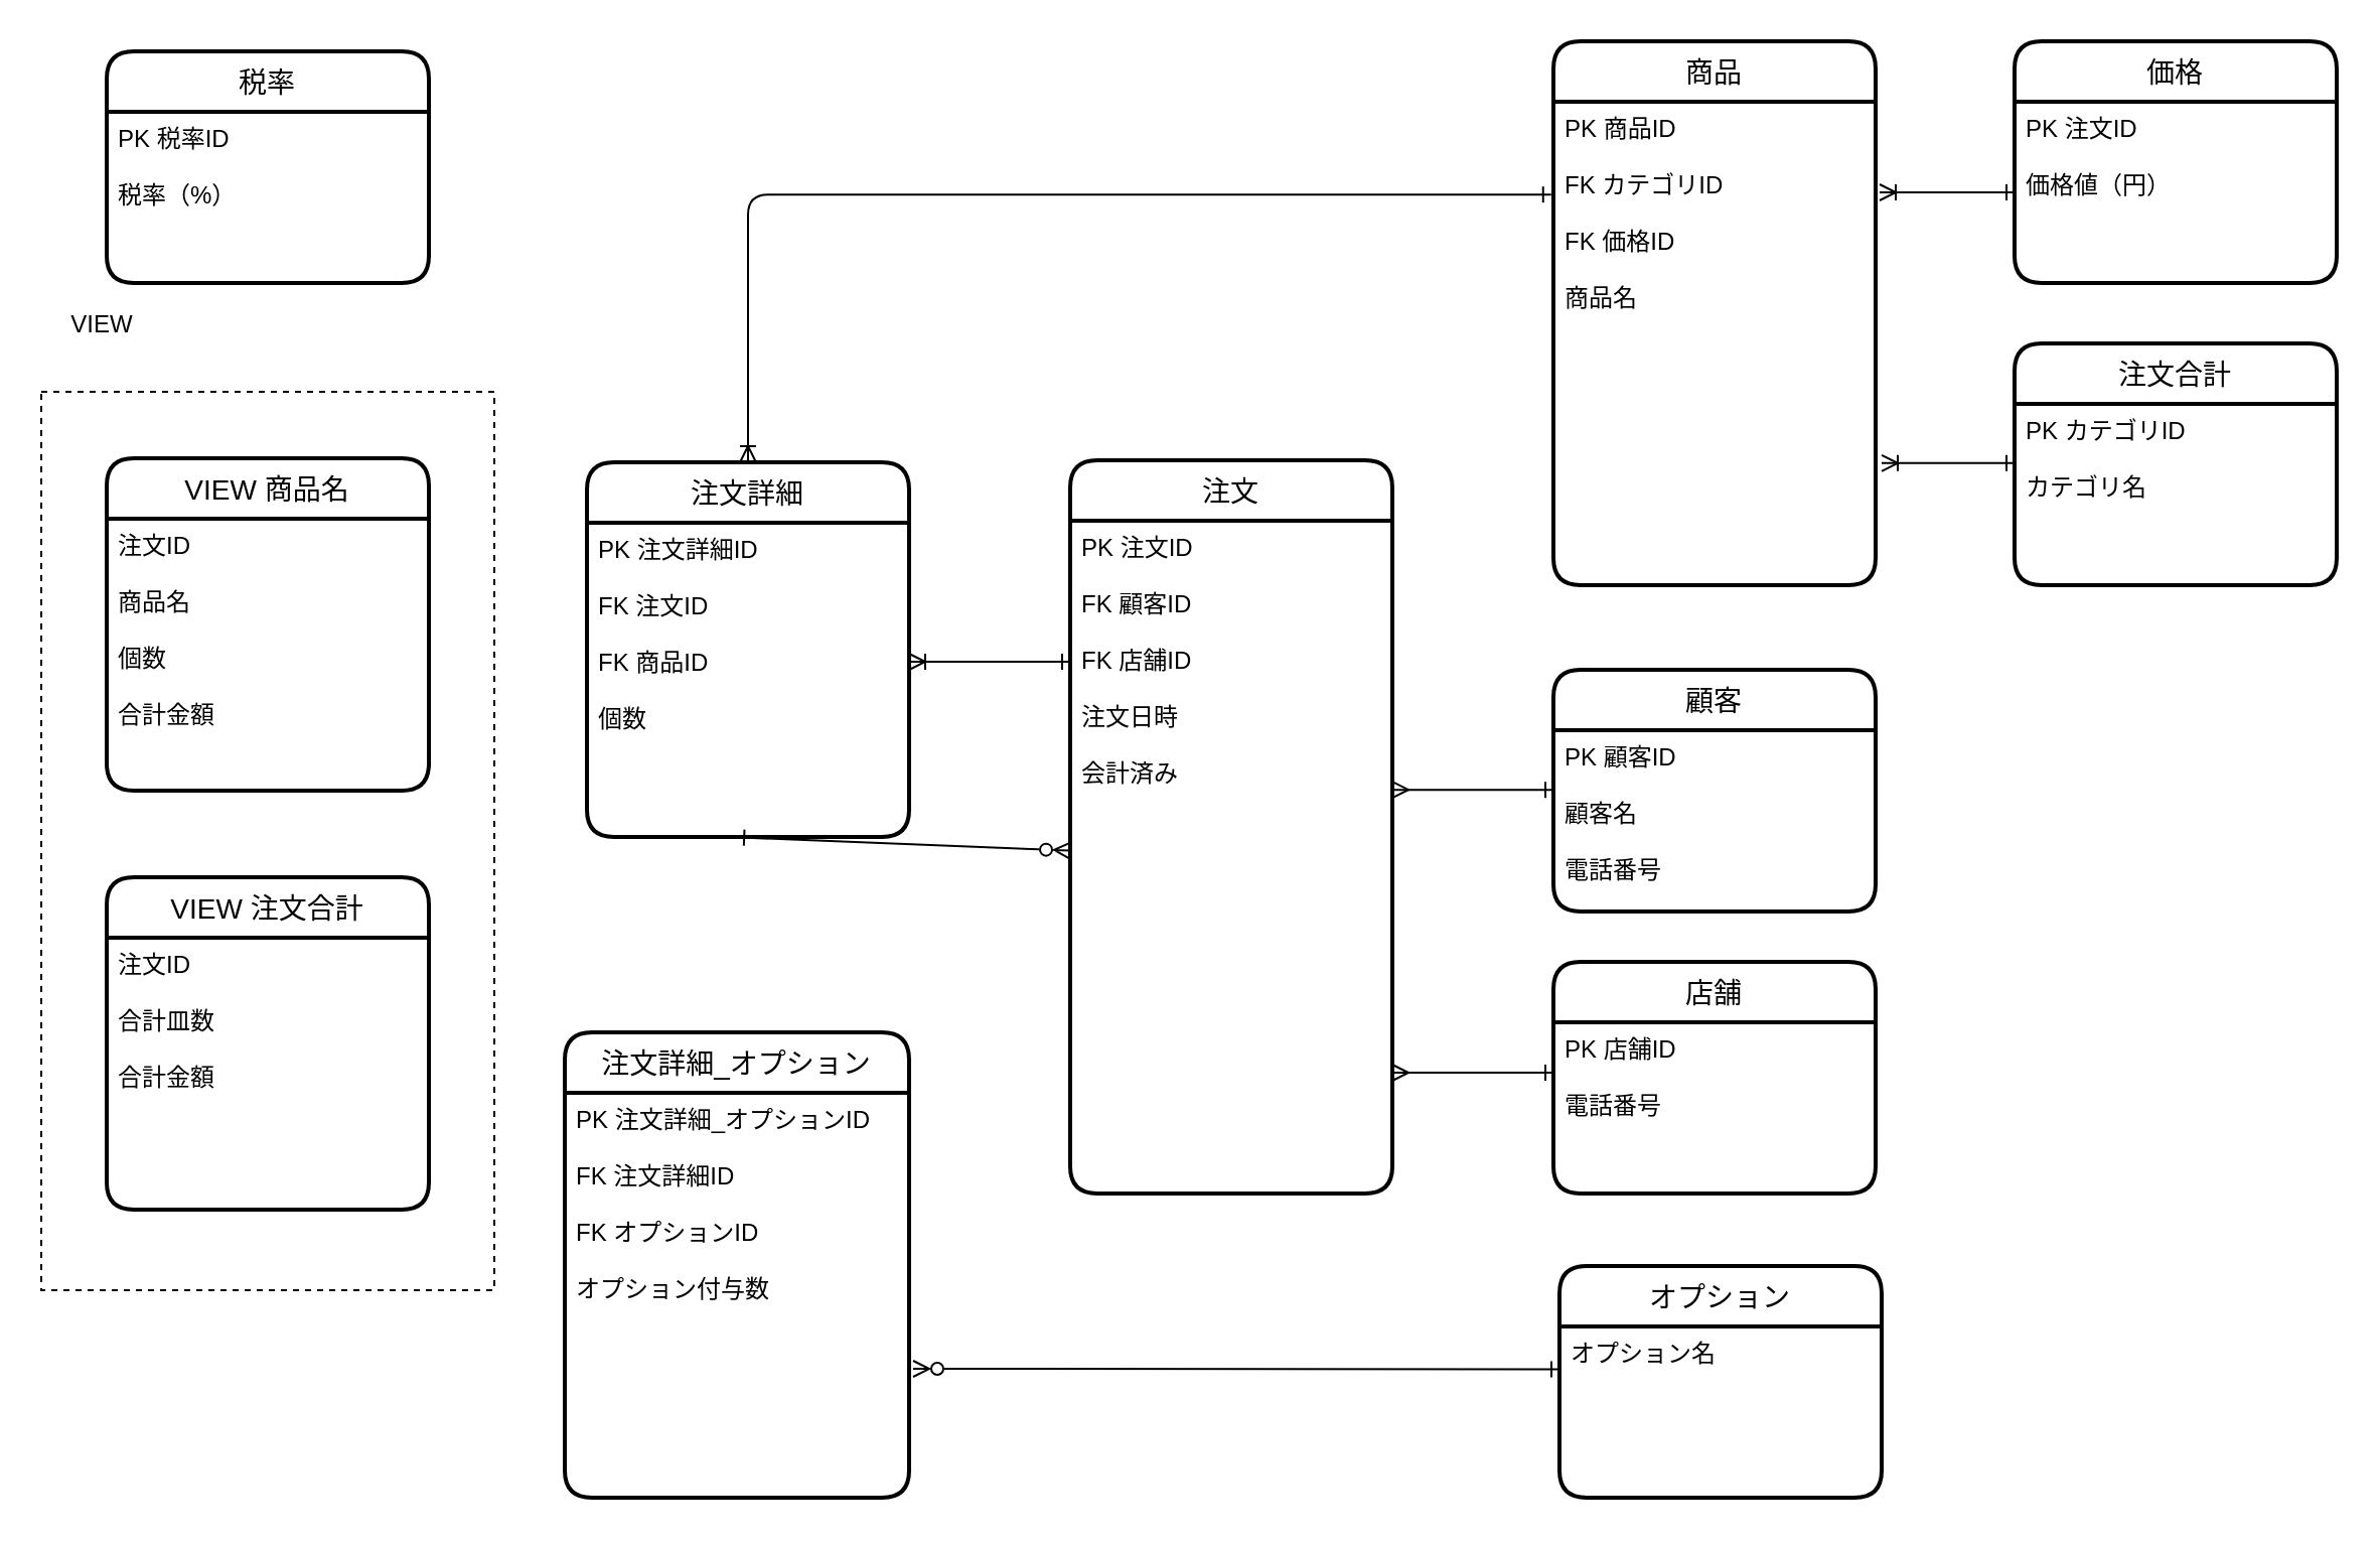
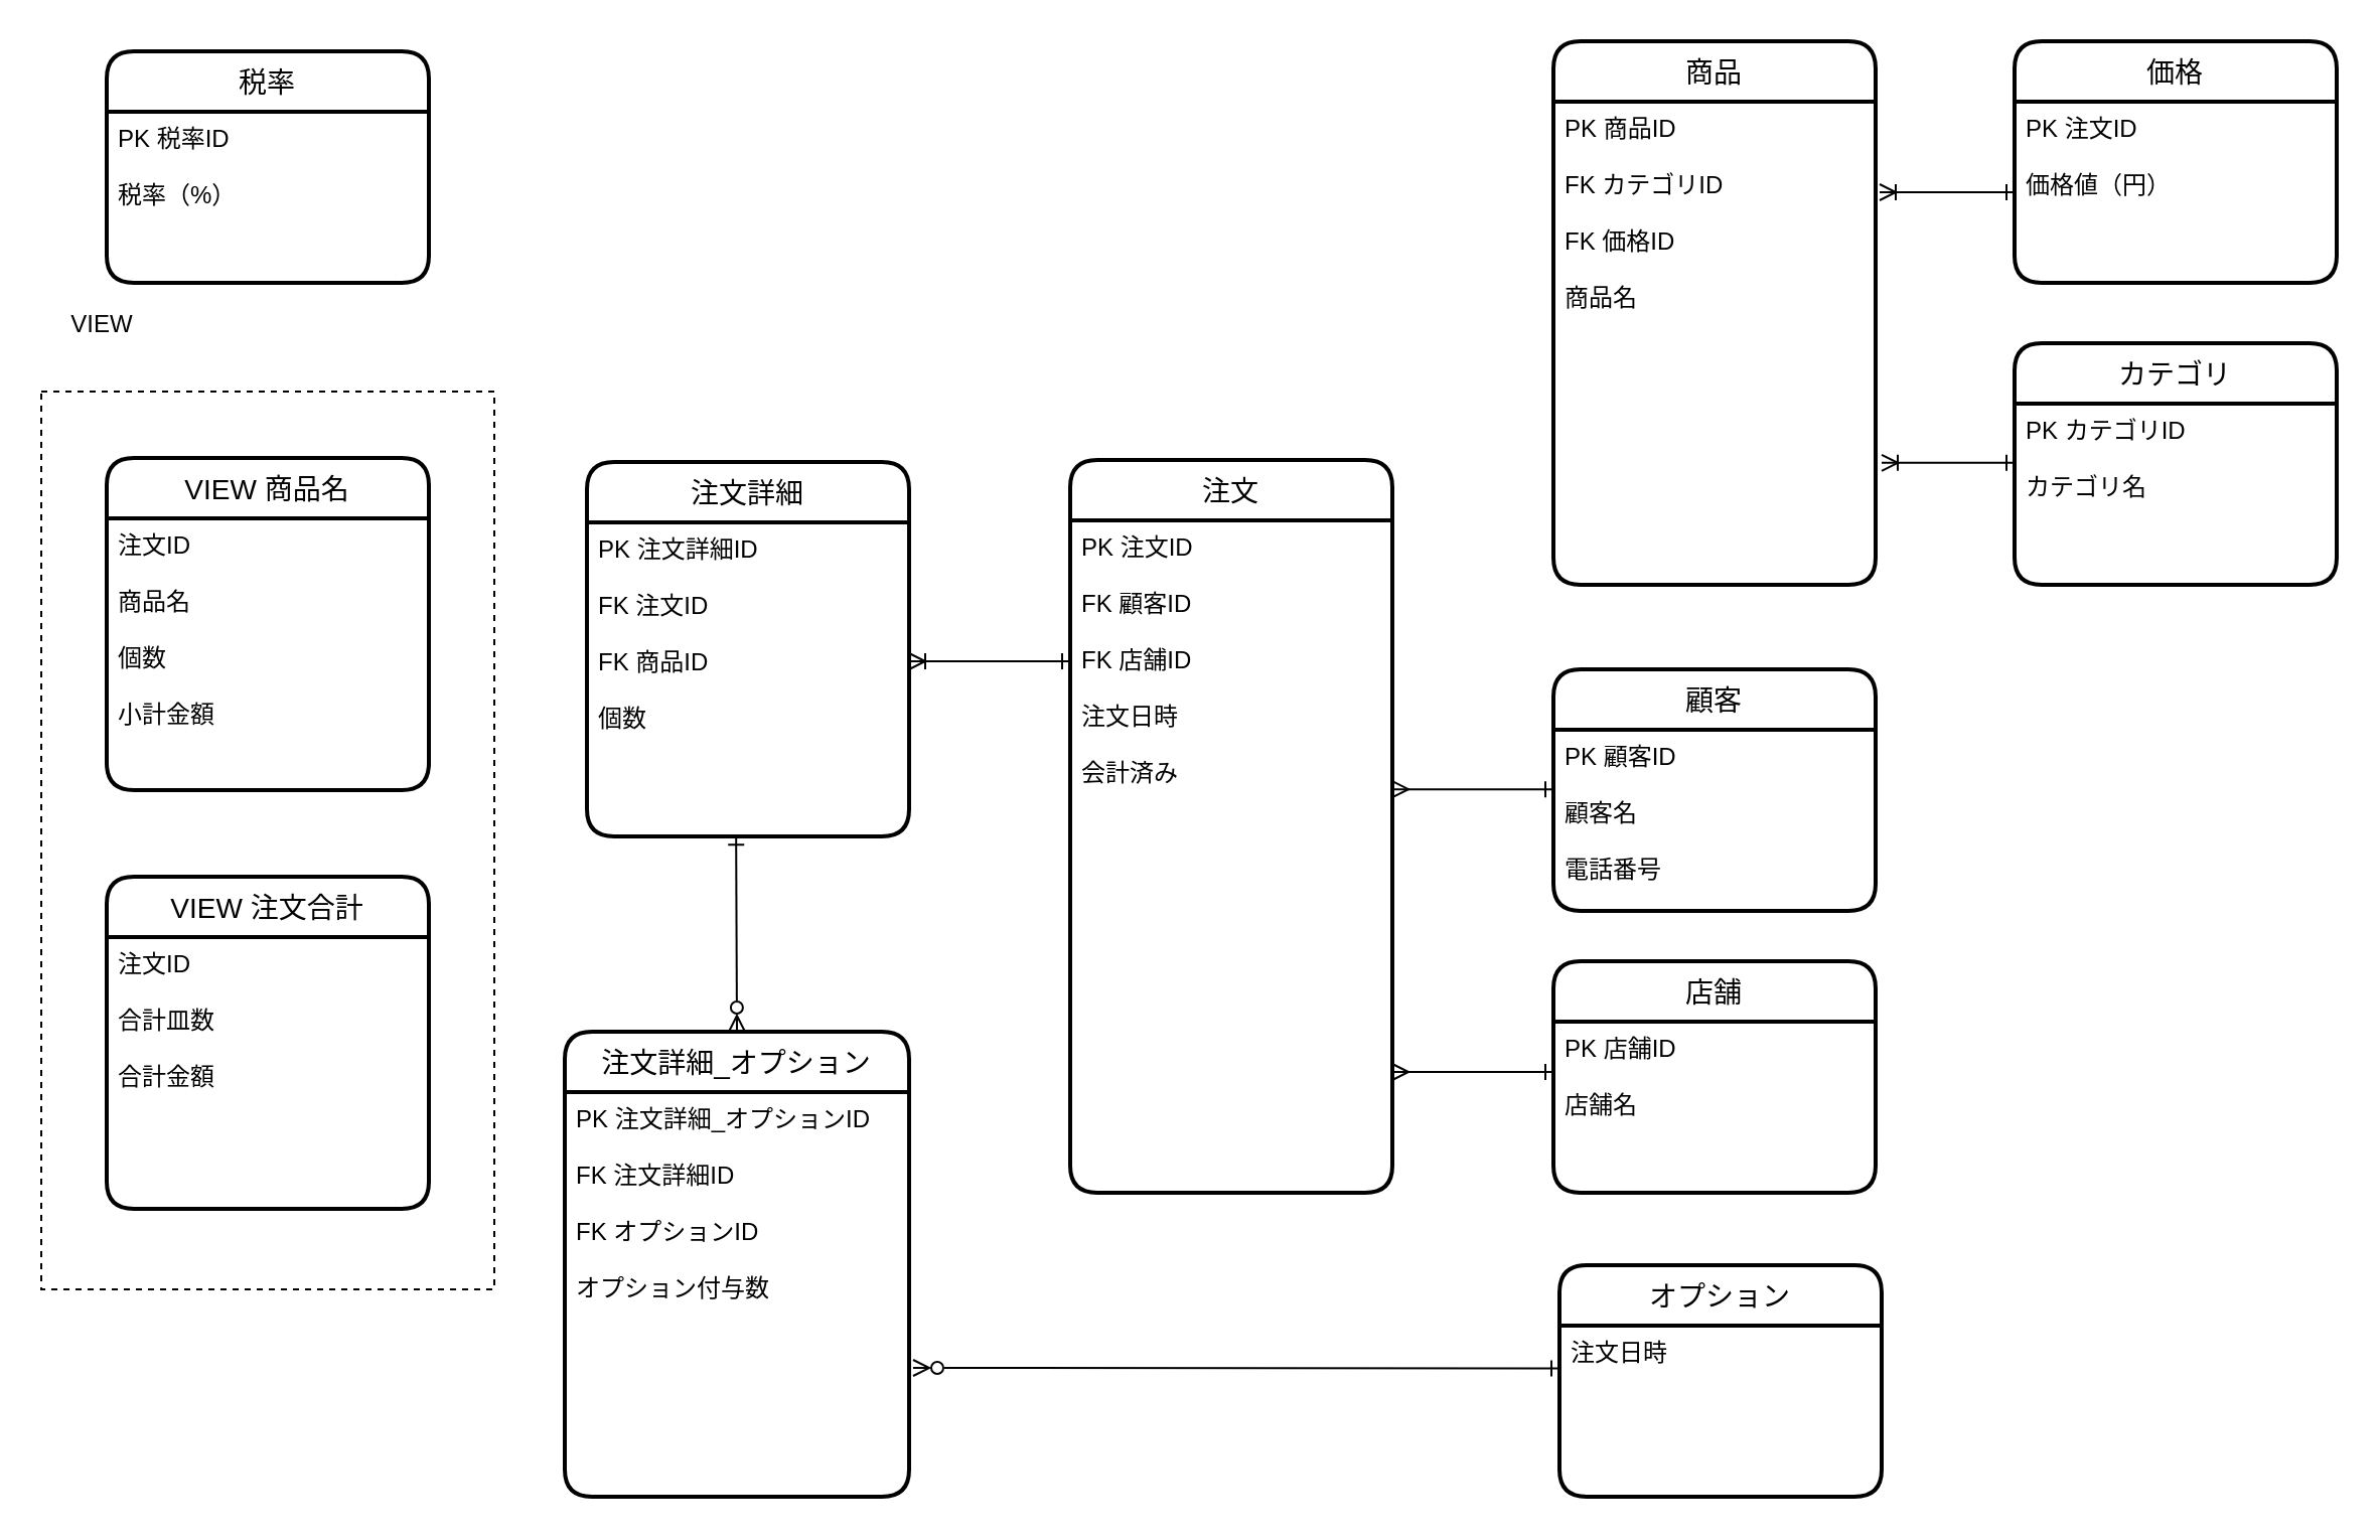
- <mxCell id="24" style="edgeStyle=orthogonalEdgeStyle;html=1;endArrow=ERoneToMany;endFill=0;startArrow=ERone;startFill=0;entryX=0.5;entryY=0;entryDx=0;entryDy=0;exitX=-0.007;exitY=0.192;exitDx=0;exitDy=0;exitPerimeter=0;movable=1;resizable=1;rotatable=1;deletable=1;editable=1;connectable=1;" parent="1" source="13" target="8" edge="1"><mxGeometry relative="1" as="geometry"><mxPoint x="765" y="-102" as="sourcePoint" /><mxPoint x="353" y="-141" as="targetPoint" /></mxGeometry></mxCell>
- <mxCell id="10" value="注文合計" style="swimlane;childLayout=stackLayout;horizontal=1;startSize=30;horizontalStack=0;rounded=1;fontSize=14;fontStyle=0;strokeWidth=2;resizeParent=0;resizeLast=1;shadow=0;dashed=0;align=center;movable=1;resizable=1;rotatable=1;deletable=1;editable=1;connectable=1;" parent="1" vertex="1"><mxGeometry x="1000" y="170" width="160" height="120" as="geometry" /></mxCell>
+ <mxCell id="10" value="カテゴリ" style="swimlane;childLayout=stackLayout;horizontal=1;startSize=30;horizontalStack=0;rounded=1;fontSize=14;fontStyle=0;strokeWidth=2;resizeParent=0;resizeLast=1;shadow=0;dashed=0;align=center;movable=1;resizable=1;rotatable=1;deletable=1;editable=1;connectable=1;" parent="1" vertex="1"><mxGeometry x="1000" y="170" width="160" height="120" as="geometry" /></mxCell>
- <mxCell id="34" value="注文ID&#10;&#10;商品名&#10;&#10;個数&#10;&#10;合計金額" style="align=left;strokeColor=none;fillColor=none;spacingLeft=4;fontSize=12;verticalAlign=top;resizable=1;rotatable=1;part=1;movable=1;deletable=1;editable=1;connectable=1;" parent="33" vertex="1"><mxGeometry y="30" width="160" height="135" as="geometry" /></mxCell>
+ <mxCell id="34" value="注文ID&#10;&#10;商品名&#10;&#10;個数&#10;&#10;小計金額" style="align=left;strokeColor=none;fillColor=none;spacingLeft=4;fontSize=12;verticalAlign=top;resizable=1;rotatable=1;part=1;movable=1;deletable=1;editable=1;connectable=1;" parent="33" vertex="1"><mxGeometry y="30" width="160" height="135" as="geometry" /></mxCell>
- <mxCell id="32" style="html=1;startArrow=ERone;startFill=0;endArrow=ERzeroToMany;endFill=0;exitX=0.463;exitY=1.001;exitDx=0;exitDy=0;exitPerimeter=0;movable=1;resizable=1;rotatable=1;deletable=1;editable=1;connectable=1;" parent="1" source="9" target="5" edge="1"><mxGeometry relative="1" as="geometry"><mxPoint x="291" y="363" as="sourcePoint" /><mxPoint x="110" y="211" as="targetPoint" /></mxGeometry></mxCell>
+ <mxCell id="32" style="html=1;startArrow=ERone;startFill=0;endArrow=ERzeroToMany;endFill=0;exitX=0.463;exitY=1.001;exitDx=0;exitDy=0;entryX=0.5;entryY=0;entryDx=0;entryDy=0;exitPerimeter=0;movable=1;resizable=1;rotatable=1;deletable=1;editable=1;connectable=1;" parent="1" source="9" target="29" edge="1"><mxGeometry relative="1" as="geometry"><mxPoint x="291" y="363" as="sourcePoint" /><mxPoint x="110" y="211" as="targetPoint" /></mxGeometry></mxCell>
- <mxCell id="17" value="PK 店舗ID&#10;&#10;電話番号" style="align=left;strokeColor=none;fillColor=none;spacingLeft=4;fontSize=12;verticalAlign=top;resizable=1;rotatable=1;part=1;movable=1;deletable=1;editable=1;connectable=1;" parent="16" vertex="1"><mxGeometry y="30" width="160" height="85" as="geometry" /></mxCell>
+ <mxCell id="17" value="PK 店舗ID&#10;&#10;店舗名" style="align=left;strokeColor=none;fillColor=none;spacingLeft=4;fontSize=12;verticalAlign=top;resizable=1;rotatable=1;part=1;movable=1;deletable=1;editable=1;connectable=1;" parent="16" vertex="1"><mxGeometry y="30" width="160" height="85" as="geometry" /></mxCell>
- <mxCell id="28" value="オプション名&#10;" style="align=left;strokeColor=none;fillColor=none;spacingLeft=4;fontSize=12;verticalAlign=top;resizable=1;rotatable=1;part=1;movable=1;deletable=1;editable=1;connectable=1;" parent="27" vertex="1"><mxGeometry y="30" width="160" height="85" as="geometry" /></mxCell>
+ <mxCell id="28" value="注文日時&#10;" style="align=left;strokeColor=none;fillColor=none;spacingLeft=4;fontSize=12;verticalAlign=top;resizable=1;rotatable=1;part=1;movable=1;deletable=1;editable=1;connectable=1;" parent="27" vertex="1"><mxGeometry y="30" width="160" height="85" as="geometry" /></mxCell>
